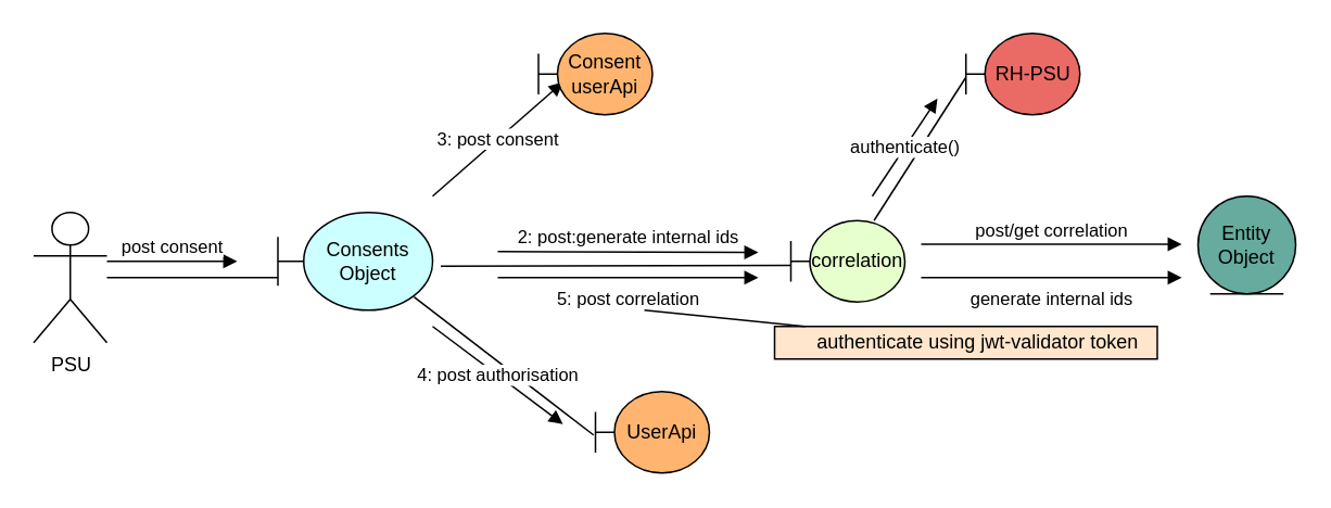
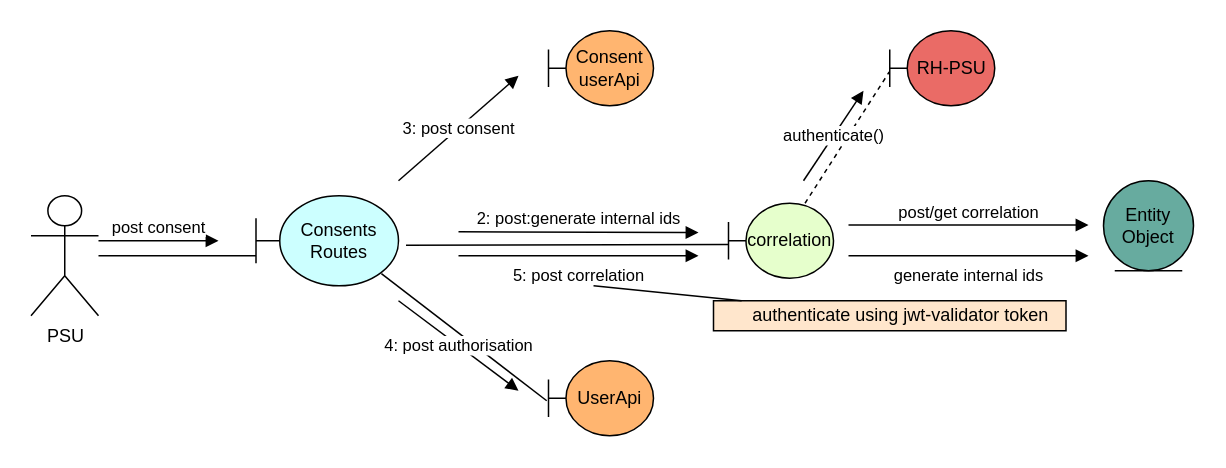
- <mxCell id="9" value="Consent userApi&lt;br&gt;" style="shape=umlBoundary;whiteSpace=wrap;html=1;fillColor=#FFB570;" vertex="1" parent="1"><mxGeometry x="330" y="20" width="70" height="50" as="geometry" /></mxCell>
+ <mxCell id="9" value="Consent userApi&lt;br&gt;" style="shape=umlBoundary;whiteSpace=wrap;html=1;fillColor=#FFB570;" vertex="1" parent="1"><mxGeometry x="365" y="20" width="70" height="50" as="geometry" /></mxCell>
- <mxCell id="12" style="edgeStyle=none;rounded=0;orthogonalLoop=1;jettySize=auto;html=1;entryX=-0.005;entryY=0.55;entryDx=0;entryDy=0;entryPerimeter=0;shadow=0;endArrow=none;endFill=0;strokeColor=#000000;" edge="1" parent="1" source="13" target="21"><mxGeometry relative="1" as="geometry" /></mxCell>
+ <mxCell id="12" style="edgeStyle=none;rounded=0;orthogonalLoop=1;jettySize=auto;html=1;entryX=-0.005;entryY=0.55;entryDx=0;entryDy=0;entryPerimeter=0;shadow=0;endArrow=none;endFill=0;strokeColor=#000000;dashed=1;" edge="1" parent="1" source="13" target="21"><mxGeometry relative="1" as="geometry" /></mxCell>
- <mxCell id="6" value="Consents&lt;br&gt;Object&lt;br&gt;" style="shape=umlBoundary;whiteSpace=wrap;html=1;fillColor=#CCFFFF;" parent="1" vertex="1"><mxGeometry x="170" y="130" width="95" height="60" as="geometry" /></mxCell>
+ <mxCell id="6" value="Consents&lt;br&gt;Routes&lt;br&gt;" style="shape=umlBoundary;whiteSpace=wrap;html=1;fillColor=#CCFFFF;" parent="1" vertex="1"><mxGeometry x="170" y="130" width="95" height="60" as="geometry" /></mxCell>
